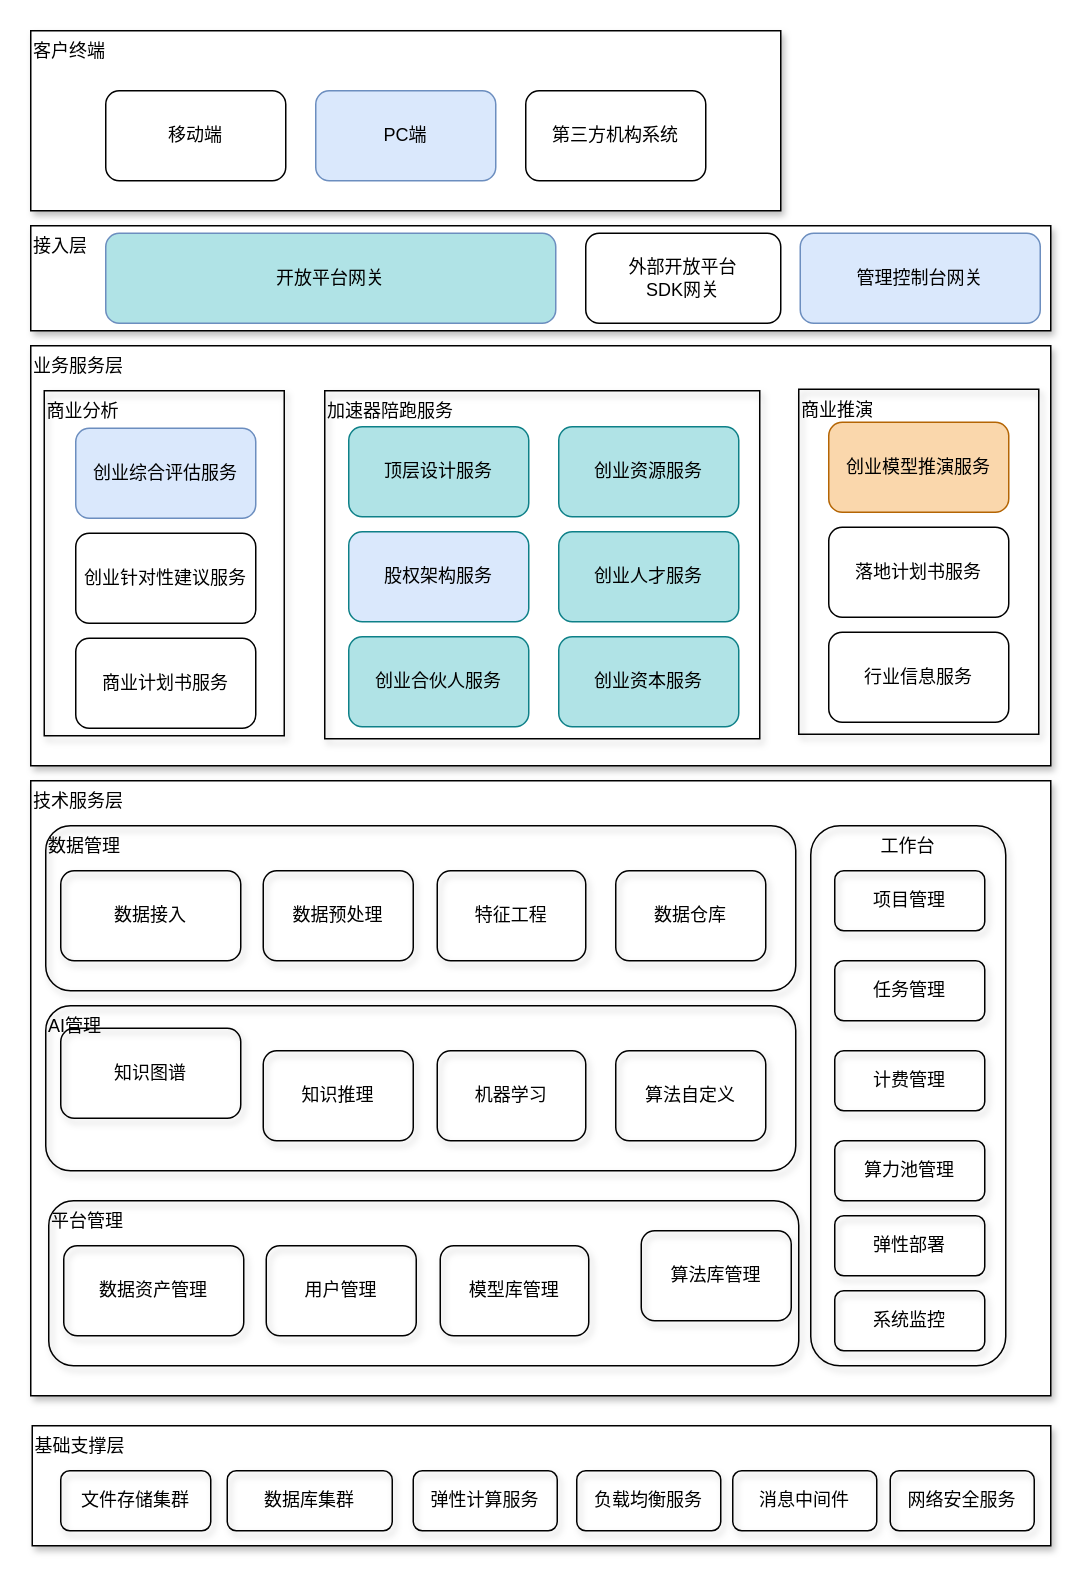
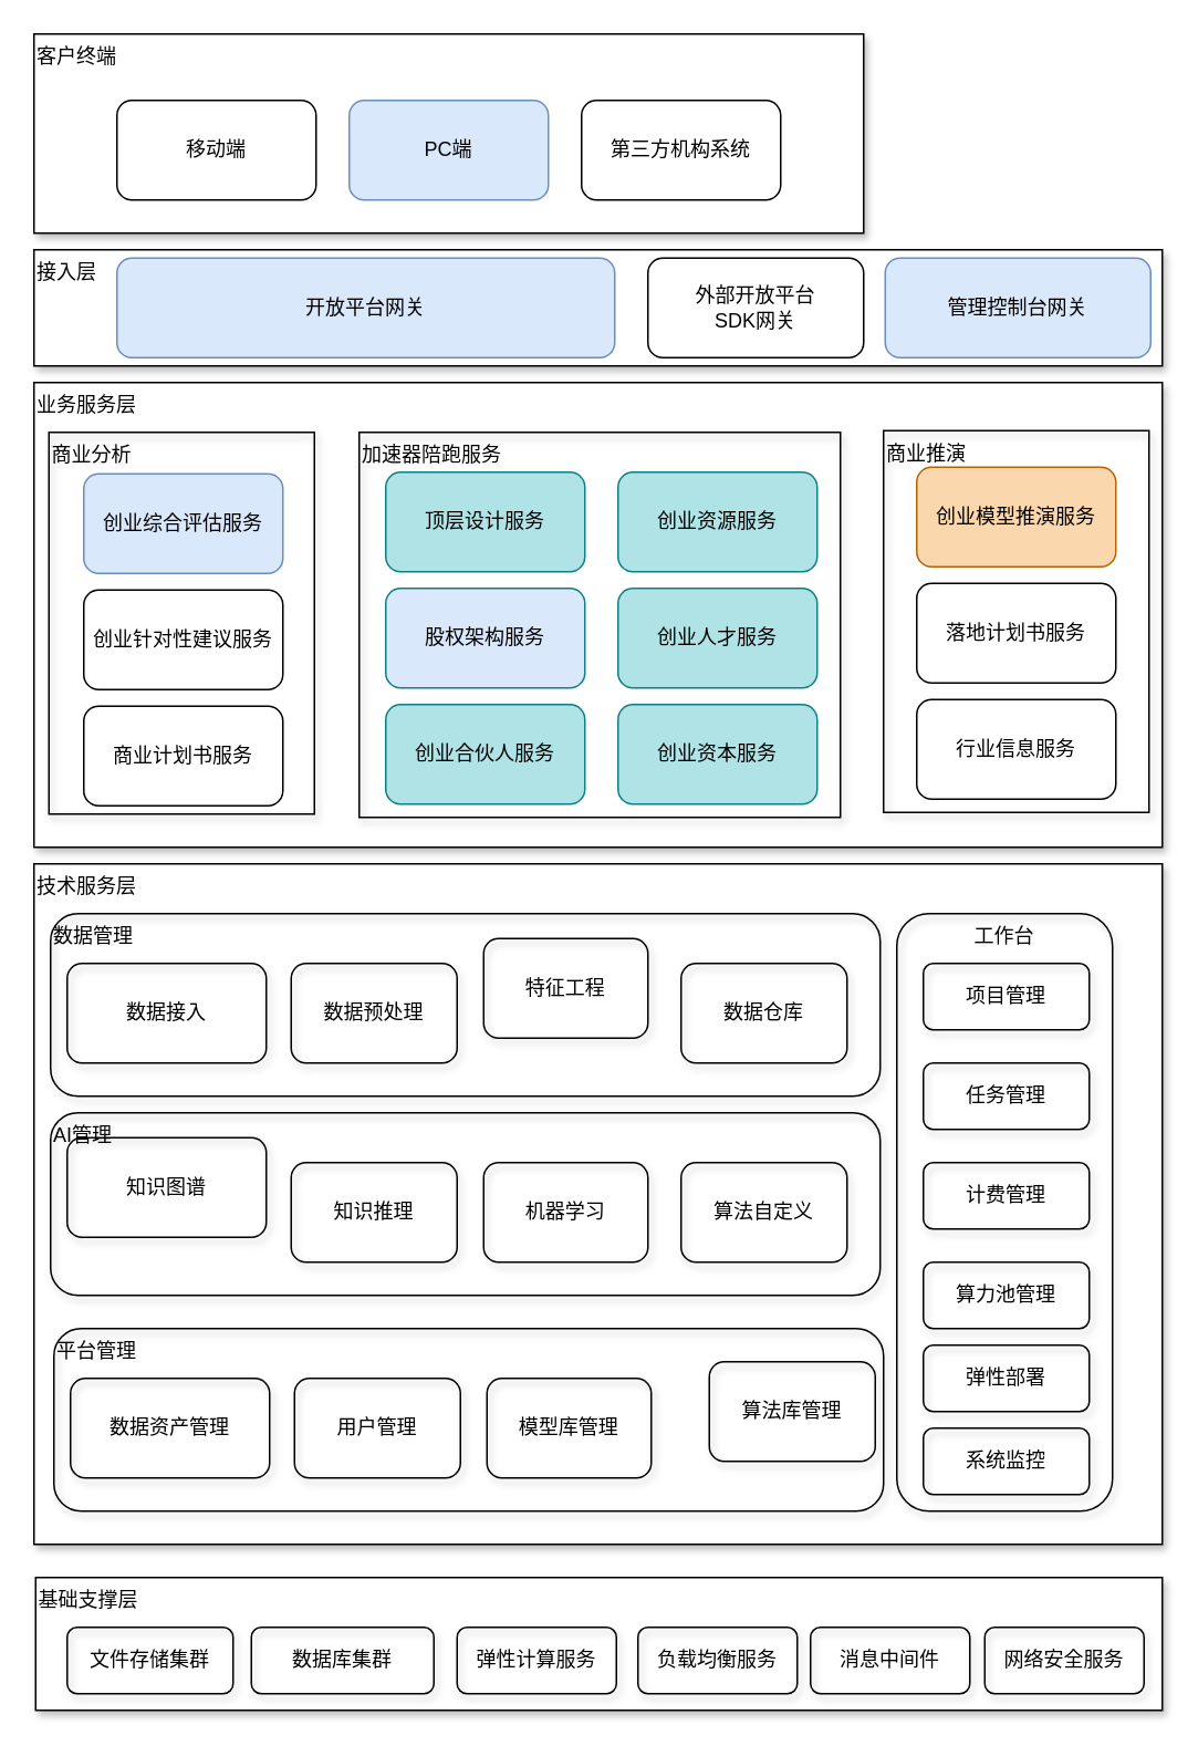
- <mxCell id="8" value="开放平台网关" style="rounded=1;whiteSpace=wrap;html=1;fillColor=#b0e3e6;strokeColor=#6c8ebf;" vertex="1" parent="1"><mxGeometry x="70" y="155" width="300" height="60" as="geometry" /></mxCell>
+ <mxCell id="8" value="开放平台网关" style="rounded=1;whiteSpace=wrap;html=1;fillColor=#dae8fc;strokeColor=#6c8ebf;" vertex="1" parent="1"><mxGeometry x="70" y="155" width="300" height="60" as="geometry" /></mxCell>
- <mxCell id="34" value="特征工程" style="rounded=1;whiteSpace=wrap;html=1;shadow=1;glass=0;sketch=0;fillColor=none;" vertex="1" parent="1"><mxGeometry x="291" y="580" width="99" height="60" as="geometry" /></mxCell>
+ <mxCell id="34" value="特征工程" style="rounded=1;whiteSpace=wrap;html=1;shadow=1;glass=0;sketch=0;fillColor=none;" vertex="1" parent="1"><mxGeometry x="291" y="565" width="99" height="60" as="geometry" /></mxCell>
